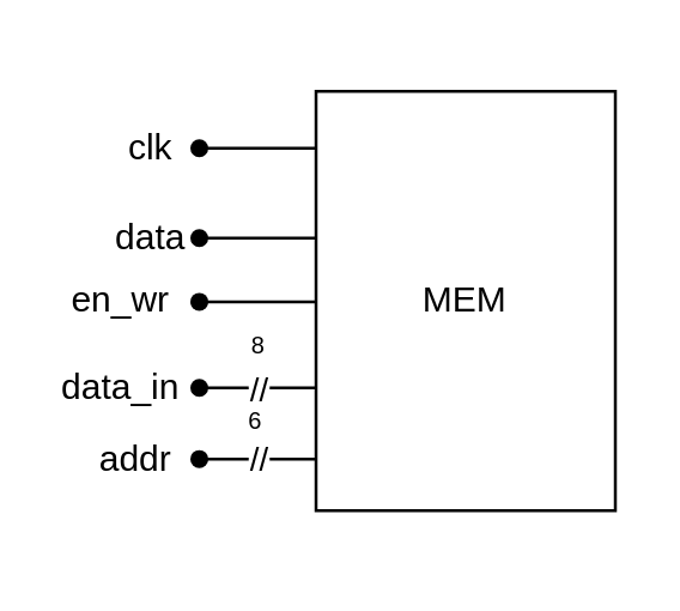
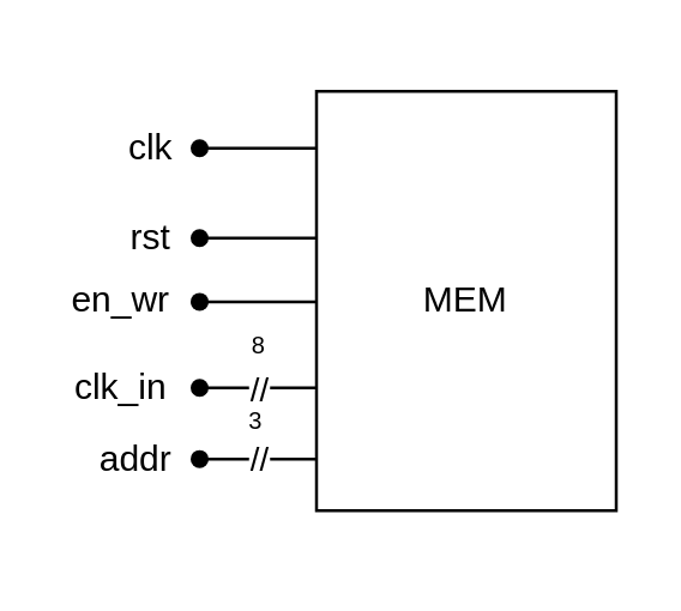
- <mxCell id="13" value="data" style="text;html=1;align=center;verticalAlign=middle;whiteSpace=wrap;rounded=0;" parent="1" vertex="1"><mxGeometry x="30" y="63.75" width="40" height="30" as="geometry" /></mxCell>
+ <mxCell id="13" value="rst" style="text;html=1;align=center;verticalAlign=middle;whiteSpace=wrap;rounded=0;" parent="1" vertex="1"><mxGeometry x="30" y="63.75" width="40" height="30" as="geometry" /></mxCell>
- <mxCell id="20" value="data_in" style="text;html=1;align=center;verticalAlign=middle;whiteSpace=wrap;rounded=0;" vertex="1" parent="1"><mxGeometry x="20" y="113.75" width="40" height="30" as="geometry" /></mxCell>
+ <mxCell id="20" value="clk_in" style="text;html=1;align=center;verticalAlign=middle;whiteSpace=wrap;rounded=0;" vertex="1" parent="1"><mxGeometry x="20" y="113.75" width="40" height="30" as="geometry" /></mxCell>
- <mxCell id="15" value="&lt;font style=&quot;font-size: 8px;&quot;&gt;6&lt;/font&gt;" style="text;html=1;align=center;verticalAlign=middle;whiteSpace=wrap;rounded=0;movable=0;resizable=0;rotatable=0;deletable=0;editable=0;locked=1;connectable=0;" parent="1" vertex="1"><mxGeometry x="55" y="123.75" width="60" height="30" as="geometry" /></mxCell>
+ <mxCell id="15" value="&lt;font style=&quot;font-size: 8px;&quot;&gt;3&lt;/font&gt;" style="text;html=1;align=center;verticalAlign=middle;whiteSpace=wrap;rounded=0;movable=0;resizable=0;rotatable=0;deletable=0;editable=0;locked=1;connectable=0;" parent="1" vertex="1"><mxGeometry x="55" y="123.75" width="60" height="30" as="geometry" /></mxCell>
